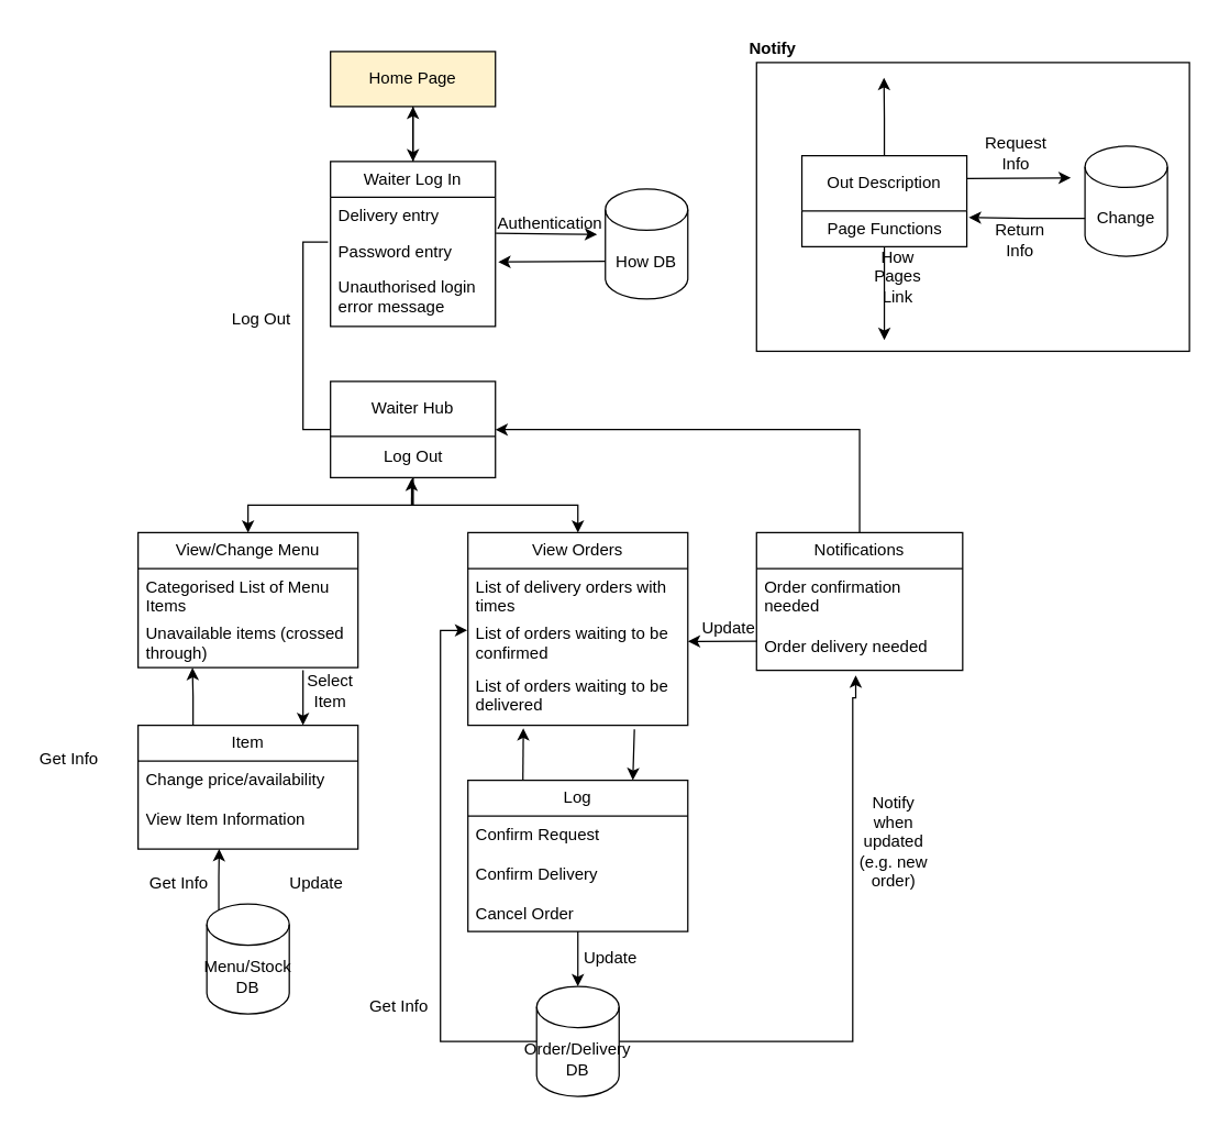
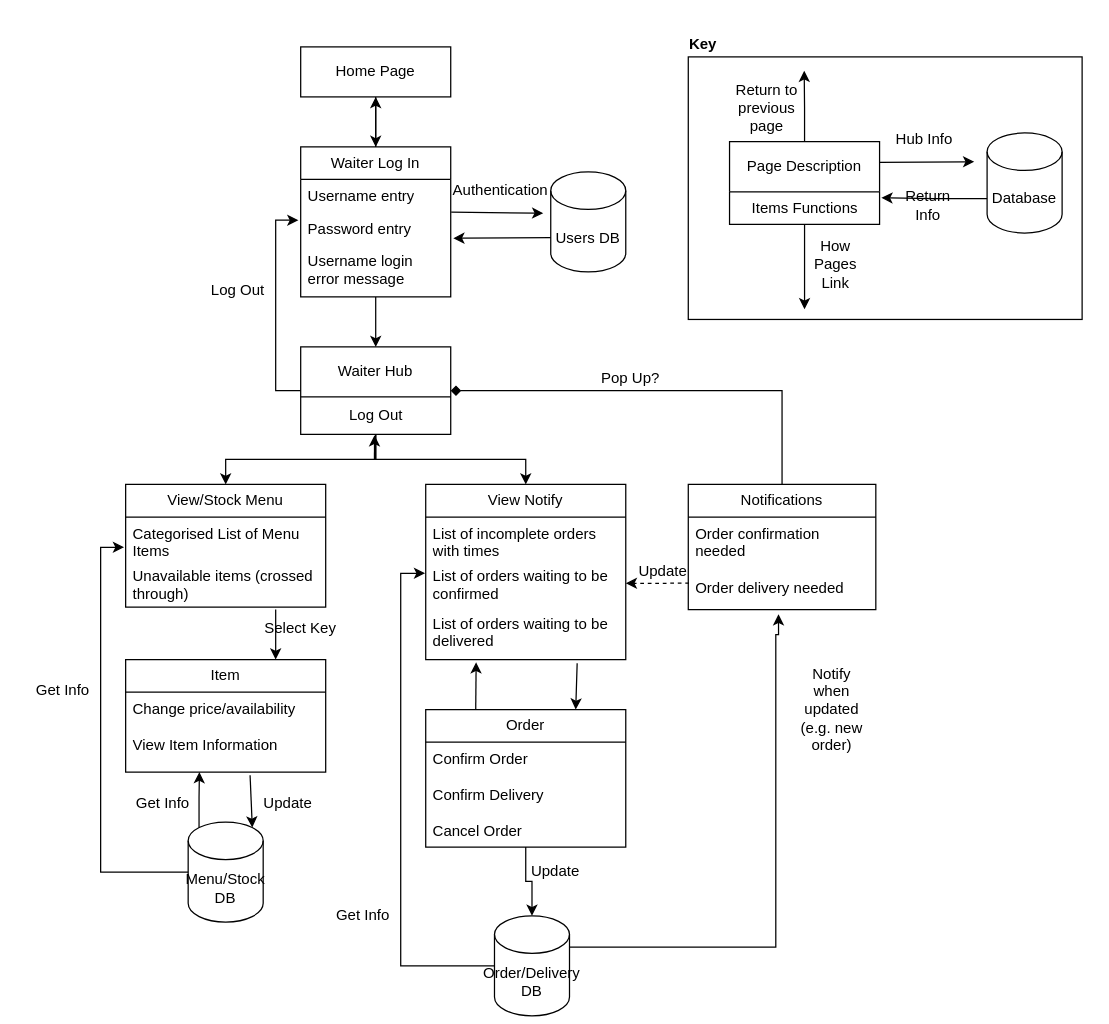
- <mxCell id="69" value="Notify" style="text;html=1;strokeColor=none;fillColor=none;align=center;verticalAlign=middle;whiteSpace=wrap;rounded=0;fontStyle=1" vertex="1" parent="1"><mxGeometry x="532" y="20" width="60" height="30" as="geometry" /></mxCell>
+ <mxCell id="69" value="Key" style="text;html=1;strokeColor=none;fillColor=none;align=center;verticalAlign=middle;whiteSpace=wrap;rounded=0;fontStyle=1" vertex="1" parent="1"><mxGeometry x="532" y="20" width="60" height="30" as="geometry" /></mxCell>
- <mxCell id="30" value="Home Page" style="rounded=0;whiteSpace=wrap;html=1;fillColor=#fff2cc;" vertex="1" parent="1"><mxGeometry x="240" y="37" width="120" height="40" as="geometry" /></mxCell>
+ <mxCell id="30" value="Home Page" style="rounded=0;whiteSpace=wrap;html=1;" vertex="1" parent="1"><mxGeometry x="240" y="37" width="120" height="40" as="geometry" /></mxCell>
+ <mxCell id="67" value="Return to previous page" style="text;html=1;strokeColor=none;fillColor=none;align=center;verticalAlign=middle;whiteSpace=wrap;rounded=0;" vertex="1" parent="1"><mxGeometry x="583" y="70.86" width="60" height="30" as="geometry" /></mxCell>
- <mxCell id="64" value="Request Info" style="text;html=1;strokeColor=none;fillColor=none;align=center;verticalAlign=middle;whiteSpace=wrap;rounded=0;" vertex="1" parent="1"><mxGeometry x="709" y="95.86" width="60" height="30" as="geometry" /></mxCell>
+ <mxCell id="64" value="Hub Info" style="text;html=1;strokeColor=none;fillColor=none;align=center;verticalAlign=middle;whiteSpace=wrap;rounded=0;" vertex="1" parent="1"><mxGeometry x="709" y="95.86" width="60" height="30" as="geometry" /></mxCell>
- <mxCell id="59" value="Out Description" style="swimlane;fontStyle=0;childLayout=stackLayout;horizontal=1;startSize=40;fillColor=none;horizontalStack=0;resizeParent=1;resizeParentMax=0;resizeLast=0;collapsible=1;marginBottom=0;whiteSpace=wrap;html=1;" vertex="1" parent="1"><mxGeometry x="583" y="112.86" width="120" height="66" as="geometry" /></mxCell>
+ <mxCell id="59" value="Page Description" style="swimlane;fontStyle=0;childLayout=stackLayout;horizontal=1;startSize=40;fillColor=none;horizontalStack=0;resizeParent=1;resizeParentMax=0;resizeLast=0;collapsible=1;marginBottom=0;whiteSpace=wrap;html=1;" vertex="1" parent="1"><mxGeometry x="583" y="112.86" width="120" height="66" as="geometry" /></mxCell>
- <mxCell id="15" value="Delivery entry" style="text;strokeColor=none;fillColor=none;align=left;verticalAlign=top;spacingLeft=4;spacingRight=4;overflow=hidden;rotatable=0;points=[[0,0.5],[1,0.5]];portConstraint=eastwest;whiteSpace=wrap;html=1;" vertex="1" parent="14"><mxGeometry y="26" width="120" height="26" as="geometry" /></mxCell>
+ <mxCell id="15" value="Username entry" style="text;strokeColor=none;fillColor=none;align=left;verticalAlign=top;spacingLeft=4;spacingRight=4;overflow=hidden;rotatable=0;points=[[0,0.5],[1,0.5]];portConstraint=eastwest;whiteSpace=wrap;html=1;" vertex="1" parent="14"><mxGeometry y="26" width="120" height="26" as="geometry" /></mxCell>
- <mxCell id="62" value="Change" style="shape=cylinder3;whiteSpace=wrap;html=1;boundedLbl=1;backgroundOutline=1;size=15;" vertex="1" parent="1"><mxGeometry x="789" y="105.86" width="60" height="80" as="geometry" /></mxCell>
+ <mxCell id="62" value="Database" style="shape=cylinder3;whiteSpace=wrap;html=1;boundedLbl=1;backgroundOutline=1;size=15;" vertex="1" parent="1"><mxGeometry x="789" y="105.86" width="60" height="80" as="geometry" /></mxCell>
- <mxCell id="37" value="Authentication" style="text;html=1;strokeColor=none;fillColor=none;align=center;verticalAlign=middle;whiteSpace=wrap;rounded=0;" vertex="1" parent="1"><mxGeometry x="370" y="147" width="60" height="30" as="geometry" /></mxCell>
+ <mxCell id="37" value="Authentication" style="text;html=1;strokeColor=none;fillColor=none;align=center;verticalAlign=middle;whiteSpace=wrap;rounded=0;" vertex="1" parent="1"><mxGeometry x="370" y="137" width="60" height="30" as="geometry" /></mxCell>
- <mxCell id="61" value="Page Functions" style="text;html=1;align=center;verticalAlign=middle;resizable=0;points=[];autosize=1;strokeColor=none;fillColor=none;" vertex="1" parent="59"><mxGeometry y="40" width="120" height="26" as="geometry" /></mxCell>
+ <mxCell id="61" value="Items Functions" style="text;html=1;align=center;verticalAlign=middle;resizable=0;points=[];autosize=1;strokeColor=none;fillColor=none;" vertex="1" parent="59"><mxGeometry y="40" width="120" height="26" as="geometry" /></mxCell>
- <mxCell id="66" value="Return Info" style="text;html=1;strokeColor=none;fillColor=none;align=center;verticalAlign=middle;whiteSpace=wrap;rounded=0;" vertex="1" parent="1"><mxGeometry x="712" y="158.86" width="60" height="30" as="geometry" /></mxCell>
+ <mxCell id="66" value="Return Info" style="text;html=1;strokeColor=none;fillColor=none;align=center;verticalAlign=middle;whiteSpace=wrap;rounded=0;" vertex="1" parent="1"><mxGeometry x="712" y="148.86" width="60" height="30" as="geometry" /></mxCell>
- <mxCell id="9" style="edgeStyle=orthogonalEdgeStyle;rounded=0;orthogonalLoop=1;jettySize=auto;html=1;exitX=0;exitY=0.5;exitDx=0;exitDy=0;entryX=-0.015;entryY=0.254;entryDx=0;entryDy=0;entryPerimeter=0;endArrow=none;" edge="1" parent="1" source="10" target="16"><mxGeometry relative="1" as="geometry"><Array as="points"><mxPoint x="220" y="312" /><mxPoint x="220" y="176" /></Array></mxGeometry></mxCell>
+ <mxCell id="9" style="edgeStyle=orthogonalEdgeStyle;rounded=0;orthogonalLoop=1;jettySize=auto;html=1;exitX=0;exitY=0.5;exitDx=0;exitDy=0;entryX=-0.015;entryY=0.254;entryDx=0;entryDy=0;entryPerimeter=0;" edge="1" parent="1" source="10" target="16"><mxGeometry relative="1" as="geometry"><Array as="points"><mxPoint x="220" y="312" /><mxPoint x="220" y="176" /></Array></mxGeometry></mxCell>
- <mxCell id="26" value="How DB" style="shape=cylinder3;whiteSpace=wrap;html=1;boundedLbl=1;backgroundOutline=1;size=15;" vertex="1" parent="1"><mxGeometry x="440" y="137" width="60" height="80" as="geometry" /></mxCell>
+ <mxCell id="26" value="Users DB" style="shape=cylinder3;whiteSpace=wrap;html=1;boundedLbl=1;backgroundOutline=1;size=15;" vertex="1" parent="1"><mxGeometry x="440" y="137" width="60" height="80" as="geometry" /></mxCell>
- <mxCell id="63" value="How Pages Link" style="text;html=1;strokeColor=none;fillColor=none;align=center;verticalAlign=middle;whiteSpace=wrap;rounded=0;" vertex="1" parent="1"><mxGeometry x="623" y="185.86" width="60" height="30" as="geometry" /></mxCell>
+ <mxCell id="63" value="How Pages Link" style="text;html=1;strokeColor=none;fillColor=none;align=center;verticalAlign=middle;whiteSpace=wrap;rounded=0;" vertex="1" parent="1"><mxGeometry x="638" y="195.86" width="60" height="30" as="geometry" /></mxCell>
- <mxCell id="17" value="Unauthorised login error message" style="text;strokeColor=none;fillColor=none;align=left;verticalAlign=top;spacingLeft=4;spacingRight=4;overflow=hidden;rotatable=0;points=[[0,0.5],[1,0.5]];portConstraint=eastwest;whiteSpace=wrap;html=1;" vertex="1" parent="14"><mxGeometry y="78" width="120" height="42" as="geometry" /></mxCell>
+ <mxCell id="17" value="Username login error message" style="text;strokeColor=none;fillColor=none;align=left;verticalAlign=top;spacingLeft=4;spacingRight=4;overflow=hidden;rotatable=0;points=[[0,0.5],[1,0.5]];portConstraint=eastwest;whiteSpace=wrap;html=1;" vertex="1" parent="14"><mxGeometry y="78" width="120" height="42" as="geometry" /></mxCell>
+ <mxCell id="12" style="edgeStyle=orthogonalEdgeStyle;rounded=0;orthogonalLoop=1;jettySize=auto;html=1;entryX=0.5;entryY=0;entryDx=0;entryDy=0;" edge="1" parent="1" source="14" target="10"><mxGeometry relative="1" as="geometry" /></mxCell>
+ <mxCell id="56" value="Pop Up?" style="text;html=1;strokeColor=none;fillColor=none;align=center;verticalAlign=middle;whiteSpace=wrap;rounded=0;" vertex="1" parent="1"><mxGeometry x="474" y="287" width="60" height="30" as="geometry" /></mxCell>
- <mxCell id="18" style="edgeStyle=orthogonalEdgeStyle;rounded=0;orthogonalLoop=1;jettySize=auto;html=1;exitX=0.5;exitY=0;exitDx=0;exitDy=0;entryX=1;entryY=0.5;entryDx=0;entryDy=0;" edge="1" parent="1" source="19" target="10"><mxGeometry relative="1" as="geometry" /></mxCell>
+ <mxCell id="18" style="edgeStyle=orthogonalEdgeStyle;rounded=0;orthogonalLoop=1;jettySize=auto;html=1;exitX=0.5;exitY=0;exitDx=0;exitDy=0;entryX=1;entryY=0.5;entryDx=0;entryDy=0;endArrow=diamond;" edge="1" parent="1" source="19" target="10"><mxGeometry relative="1" as="geometry" /></mxCell>
- <mxCell id="6" value="View/Change Menu" style="swimlane;fontStyle=0;childLayout=stackLayout;horizontal=1;startSize=26;fillColor=none;horizontalStack=0;resizeParent=1;resizeParentMax=0;resizeLast=0;collapsible=1;marginBottom=0;whiteSpace=wrap;html=1;" vertex="1" parent="1"><mxGeometry x="100" y="387" width="160" height="98" as="geometry" /></mxCell>
+ <mxCell id="6" value="View/Stock Menu" style="swimlane;fontStyle=0;childLayout=stackLayout;horizontal=1;startSize=26;fillColor=none;horizontalStack=0;resizeParent=1;resizeParentMax=0;resizeLast=0;collapsible=1;marginBottom=0;whiteSpace=wrap;html=1;" vertex="1" parent="1"><mxGeometry x="100" y="387" width="160" height="98" as="geometry" /></mxCell>
- <mxCell id="2" value="View Orders" style="swimlane;fontStyle=0;childLayout=stackLayout;horizontal=1;startSize=26;fillColor=none;horizontalStack=0;resizeParent=1;resizeParentMax=0;resizeLast=0;collapsible=1;marginBottom=0;whiteSpace=wrap;html=1;" vertex="1" parent="1"><mxGeometry x="340" y="387" width="160" height="140" as="geometry" /></mxCell>
+ <mxCell id="2" value="View Notify" style="swimlane;fontStyle=0;childLayout=stackLayout;horizontal=1;startSize=26;fillColor=none;horizontalStack=0;resizeParent=1;resizeParentMax=0;resizeLast=0;collapsible=1;marginBottom=0;whiteSpace=wrap;html=1;" vertex="1" parent="1"><mxGeometry x="340" y="387" width="160" height="140" as="geometry" /></mxCell>
- <mxCell id="3" value="List of delivery orders with times" style="text;strokeColor=none;fillColor=none;align=left;verticalAlign=top;spacingLeft=4;spacingRight=4;overflow=hidden;rotatable=0;points=[[0,0.5],[1,0.5]];portConstraint=eastwest;whiteSpace=wrap;html=1;" vertex="1" parent="2"><mxGeometry y="26" width="160" height="34" as="geometry" /></mxCell>
+ <mxCell id="3" value="List of incomplete orders with times" style="text;strokeColor=none;fillColor=none;align=left;verticalAlign=top;spacingLeft=4;spacingRight=4;overflow=hidden;rotatable=0;points=[[0,0.5],[1,0.5]];portConstraint=eastwest;whiteSpace=wrap;html=1;" vertex="1" parent="2"><mxGeometry y="26" width="160" height="34" as="geometry" /></mxCell>
- <mxCell id="54" style="edgeStyle=orthogonalEdgeStyle;rounded=0;orthogonalLoop=1;jettySize=auto;html=1;exitX=0.004;exitY=0.716;exitDx=0;exitDy=0;entryX=1;entryY=0.5;entryDx=0;entryDy=0;exitPerimeter=0;" edge="1" parent="1" source="20" target="4"><mxGeometry relative="1" as="geometry" /></mxCell>
+ <mxCell id="54" style="edgeStyle=orthogonalEdgeStyle;rounded=0;orthogonalLoop=1;jettySize=auto;html=1;exitX=0.004;exitY=0.716;exitDx=0;exitDy=0;entryX=1;entryY=0.5;entryDx=0;entryDy=0;exitPerimeter=0;dashed=1;" edge="1" parent="1" source="20" target="4"><mxGeometry relative="1" as="geometry" /></mxCell>
- <mxCell id="34" value="Select Item" style="text;html=1;strokeColor=none;fillColor=none;align=center;verticalAlign=middle;whiteSpace=wrap;rounded=0;" vertex="1" parent="1"><mxGeometry x="210" y="487" width="60" height="30" as="geometry" /></mxCell>
+ <mxCell id="34" value="Select Key" style="text;html=1;strokeColor=none;fillColor=none;align=center;verticalAlign=middle;whiteSpace=wrap;rounded=0;" vertex="1" parent="1"><mxGeometry x="210" y="487" width="60" height="30" as="geometry" /></mxCell>
- <mxCell id="44" style="edgeStyle=orthogonalEdgeStyle;rounded=0;orthogonalLoop=1;jettySize=auto;html=1;exitX=0.25;exitY=0;exitDx=0;exitDy=0;entryX=0.247;entryY=1.005;entryDx=0;entryDy=0;entryPerimeter=0;" edge="1" parent="1" source="21" target="8"><mxGeometry relative="1" as="geometry" /></mxCell>
- <mxCell id="24" value="Log" style="swimlane;fontStyle=0;childLayout=stackLayout;horizontal=1;startSize=26;fillColor=none;horizontalStack=0;resizeParent=1;resizeParentMax=0;resizeLast=0;collapsible=1;marginBottom=0;whiteSpace=wrap;html=1;" vertex="1" parent="1"><mxGeometry x="340" y="567" width="160" height="110" as="geometry" /></mxCell>
+ <mxCell id="24" value="Order" style="swimlane;fontStyle=0;childLayout=stackLayout;horizontal=1;startSize=26;fillColor=none;horizontalStack=0;resizeParent=1;resizeParentMax=0;resizeLast=0;collapsible=1;marginBottom=0;whiteSpace=wrap;html=1;" vertex="1" parent="1"><mxGeometry x="340" y="567" width="160" height="110" as="geometry" /></mxCell>
+ <mxCell id="49" style="edgeStyle=orthogonalEdgeStyle;rounded=0;orthogonalLoop=1;jettySize=auto;html=1;exitX=0;exitY=0.5;exitDx=0;exitDy=0;exitPerimeter=0;entryX=-0.008;entryY=0.712;entryDx=0;entryDy=0;entryPerimeter=0;" edge="1" parent="1" source="23" target="7"><mxGeometry relative="1" as="geometry"><Array as="points"><mxPoint x="80" y="697" /><mxPoint x="80" y="437" /></Array></mxGeometry></mxCell>
- <mxCell id="53" value="Notify when updated&lt;br&gt;(e.g. new order)" style="text;html=1;strokeColor=none;fillColor=none;align=center;verticalAlign=middle;whiteSpace=wrap;rounded=0;" vertex="1" parent="1"><mxGeometry x="620" y="597" width="60" height="30" as="geometry" /></mxCell>
+ <mxCell id="53" value="Notify when updated&lt;br&gt;(e.g. new order)" style="text;html=1;strokeColor=none;fillColor=none;align=center;verticalAlign=middle;whiteSpace=wrap;rounded=0;" vertex="1" parent="1"><mxGeometry x="635" y="552" width="60" height="30" as="geometry" /></mxCell>
- <mxCell id="25" value="Confirm Request&lt;br&gt;&lt;br&gt;Confirm Delivery&lt;br&gt;&lt;br&gt;Cancel Order" style="text;strokeColor=none;fillColor=none;align=left;verticalAlign=top;spacingLeft=4;spacingRight=4;overflow=hidden;rotatable=0;points=[[0,0.5],[1,0.5]];portConstraint=eastwest;whiteSpace=wrap;html=1;" vertex="1" parent="24"><mxGeometry y="26" width="160" height="84" as="geometry" /></mxCell>
+ <mxCell id="25" value="Confirm Order&lt;br&gt;&lt;br&gt;Confirm Delivery&lt;br&gt;&lt;br&gt;Cancel Order" style="text;strokeColor=none;fillColor=none;align=left;verticalAlign=top;spacingLeft=4;spacingRight=4;overflow=hidden;rotatable=0;points=[[0,0.5],[1,0.5]];portConstraint=eastwest;whiteSpace=wrap;html=1;" vertex="1" parent="24"><mxGeometry y="26" width="160" height="84" as="geometry" /></mxCell>
+ <mxCell id="35" value="" style="endArrow=classic;html=1;rounded=0;exitX=0.622;exitY=1.041;exitDx=0;exitDy=0;exitPerimeter=0;entryX=0.855;entryY=0;entryDx=0;entryDy=4.35;entryPerimeter=0;" edge="1" parent="1" source="22" target="23"><mxGeometry width="50" height="50" relative="1" as="geometry"><mxPoint x="460" y="567" as="sourcePoint" /><mxPoint x="510" y="517" as="targetPoint" /></mxGeometry></mxCell>
- <mxCell id="38" value="Order/Delivery DB" style="shape=cylinder3;whiteSpace=wrap;html=1;boundedLbl=1;backgroundOutline=1;size=15;" vertex="1" parent="1"><mxGeometry x="390" y="717" width="60" height="80" as="geometry" /></mxCell>
+ <mxCell id="38" value="Order/Delivery DB" style="shape=cylinder3;whiteSpace=wrap;html=1;boundedLbl=1;backgroundOutline=1;size=15;" vertex="1" parent="1"><mxGeometry x="395" y="732" width="60" height="80" as="geometry" /></mxCell>
